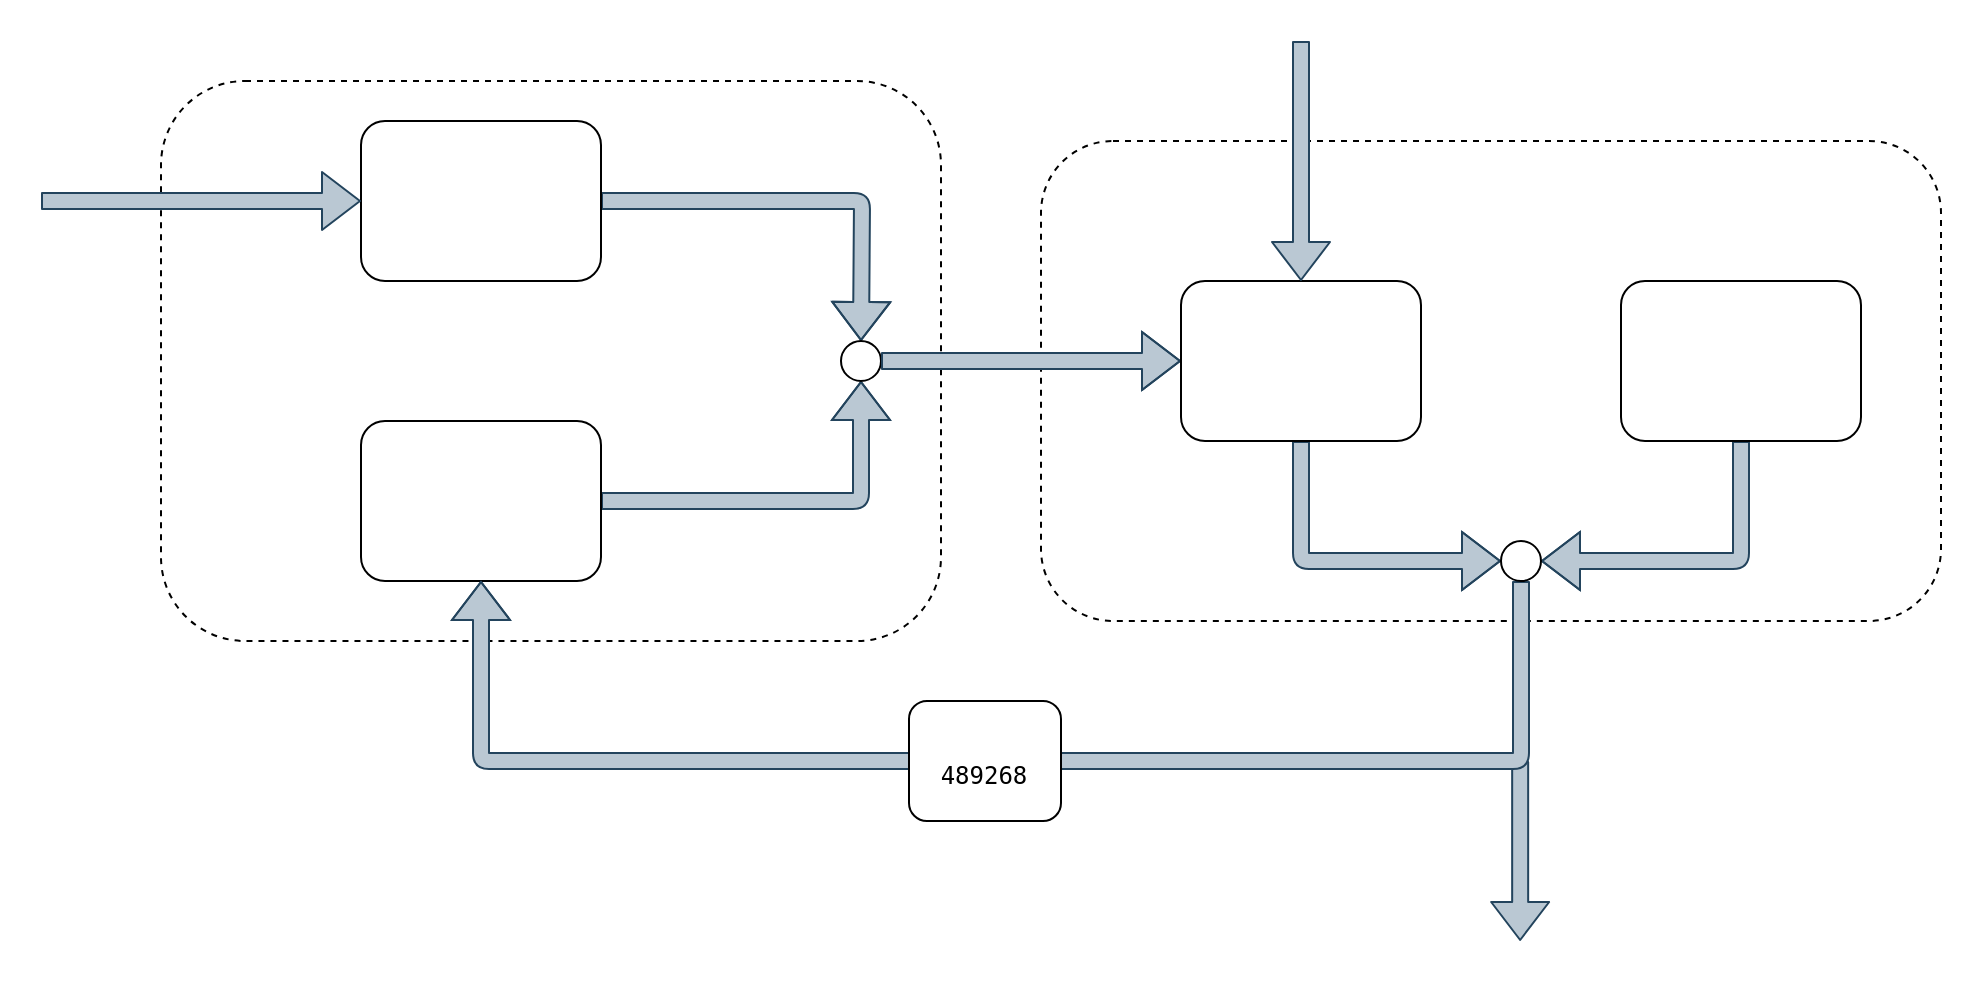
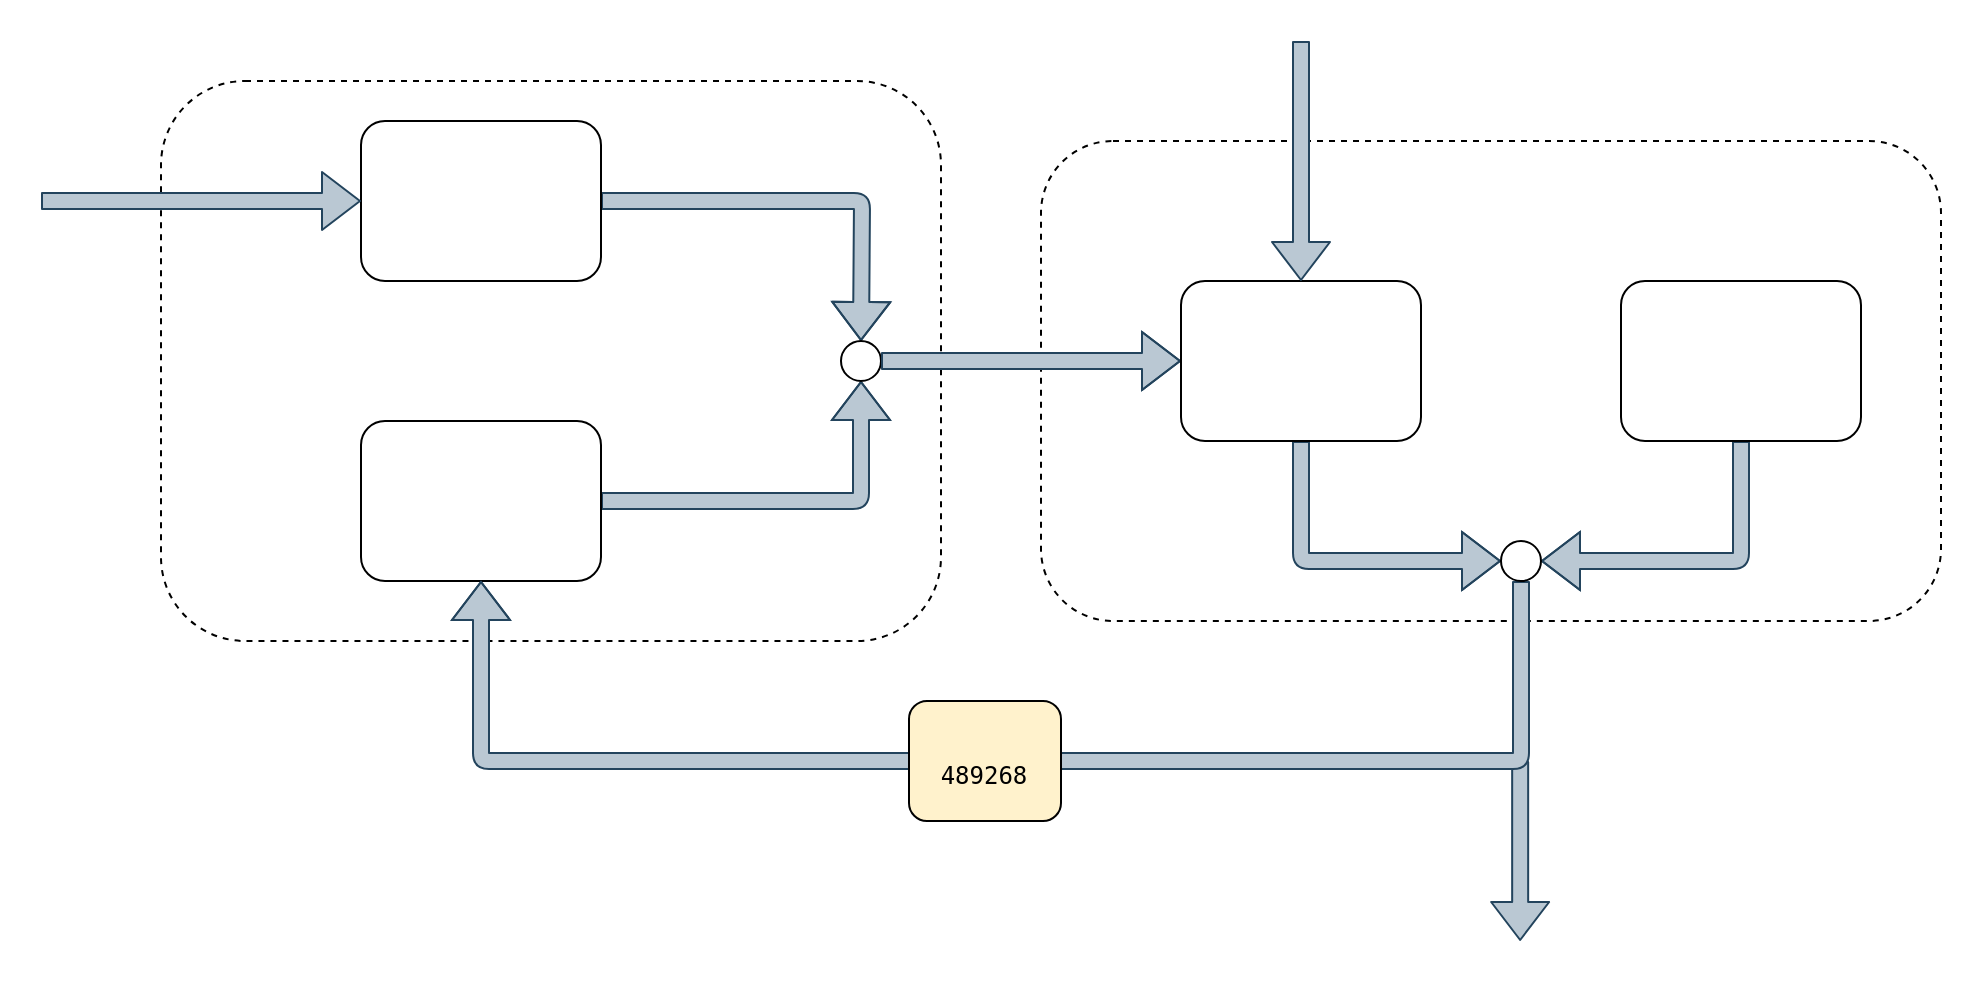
- <mxCell id="19" value="&#10;&lt;pre style=&quot;margin-top: 0px ; margin-bottom: 0px ; margin-left: 0px ; margin-right: 0px ; text-indent: 0px&quot;&gt;&lt;span style=&quot;color: #000000&quot;&gt;489268&lt;/span&gt;&lt;/pre&gt;" style="rounded=1;whiteSpace=wrap;html=1;" vertex="1" parent="1"><mxGeometry x="454" y="350" width="76" height="60" as="geometry" /></mxCell>
+ <mxCell id="19" value="&#10;&lt;pre style=&quot;margin-top: 0px ; margin-bottom: 0px ; margin-left: 0px ; margin-right: 0px ; text-indent: 0px&quot;&gt;&lt;span style=&quot;color: #000000&quot;&gt;489268&lt;/span&gt;&lt;/pre&gt;" style="rounded=1;whiteSpace=wrap;html=1;fillColor=#fff2cc;" vertex="1" parent="1"><mxGeometry x="454" y="350" width="76" height="60" as="geometry" /></mxCell>
